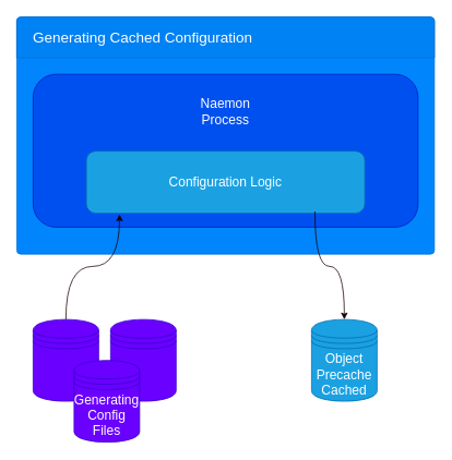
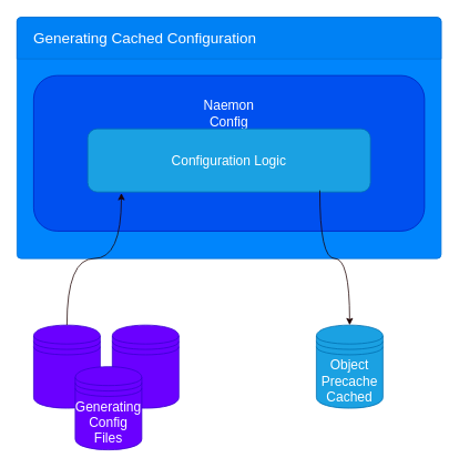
- <mxCell id="4" value="&lt;font style=&quot;font-size: 16px;&quot;&gt;Naemon&lt;/font&gt;&lt;div style=&quot;font-size: 16px;&quot;&gt;&lt;font style=&quot;font-size: 16px;&quot;&gt;Process&lt;/font&gt;&lt;/div&gt;&lt;div style=&quot;font-size: 16px;&quot;&gt;&lt;font style=&quot;font-size: 16px;&quot;&gt;&lt;br style=&quot;font-size: 16px;&quot;&gt;&lt;/font&gt;&lt;/div&gt;&lt;div style=&quot;font-size: 16px;&quot;&gt;&lt;font style=&quot;font-size: 16px;&quot;&gt;&lt;br style=&quot;font-size: 16px;&quot;&gt;&lt;/font&gt;&lt;/div&gt;&lt;div style=&quot;font-size: 16px;&quot;&gt;&lt;font style=&quot;font-size: 16px;&quot;&gt;&lt;br style=&quot;font-size: 16px;&quot;&gt;&lt;/font&gt;&lt;/div&gt;&lt;div style=&quot;font-size: 16px;&quot;&gt;&lt;font style=&quot;font-size: 16px;&quot;&gt;&lt;br style=&quot;font-size: 16px;&quot;&gt;&lt;/font&gt;&lt;/div&gt;&lt;div style=&quot;font-size: 16px;&quot;&gt;&lt;font style=&quot;font-size: 16px;&quot;&gt;&lt;br style=&quot;font-size: 16px;&quot;&gt;&lt;/font&gt;&lt;/div&gt;" style="rounded=1;whiteSpace=wrap;html=1;fillColor=#0050ef;fontColor=#ffffff;strokeColor=#001DBC;fontSize=16;" parent="2" vertex="1"><mxGeometry x="20" y="70" width="470" height="187.04" as="geometry" /></mxCell>
+ <mxCell id="4" value="&lt;font style=&quot;font-size: 16px;&quot;&gt;Naemon&lt;/font&gt;&lt;div style=&quot;font-size: 16px;&quot;&gt;&lt;font style=&quot;font-size: 16px;&quot;&gt;Config&lt;/font&gt;&lt;/div&gt;&lt;div style=&quot;font-size: 16px;&quot;&gt;&lt;font style=&quot;font-size: 16px;&quot;&gt;&lt;br style=&quot;font-size: 16px;&quot;&gt;&lt;/font&gt;&lt;/div&gt;&lt;div style=&quot;font-size: 16px;&quot;&gt;&lt;font style=&quot;font-size: 16px;&quot;&gt;&lt;br style=&quot;font-size: 16px;&quot;&gt;&lt;/font&gt;&lt;/div&gt;&lt;div style=&quot;font-size: 16px;&quot;&gt;&lt;font style=&quot;font-size: 16px;&quot;&gt;&lt;br style=&quot;font-size: 16px;&quot;&gt;&lt;/font&gt;&lt;/div&gt;&lt;div style=&quot;font-size: 16px;&quot;&gt;&lt;font style=&quot;font-size: 16px;&quot;&gt;&lt;br style=&quot;font-size: 16px;&quot;&gt;&lt;/font&gt;&lt;/div&gt;&lt;div style=&quot;font-size: 16px;&quot;&gt;&lt;font style=&quot;font-size: 16px;&quot;&gt;&lt;br style=&quot;font-size: 16px;&quot;&gt;&lt;/font&gt;&lt;/div&gt;" style="rounded=1;whiteSpace=wrap;html=1;fillColor=#0050ef;fontColor=#ffffff;strokeColor=#001DBC;fontSize=16;" parent="2" vertex="1"><mxGeometry x="20" y="70" width="470" height="187.04" as="geometry" /></mxCell>
- <mxCell id="5" value="&lt;span style=&quot;font-size: 16px;&quot;&gt;Configuration Logic&lt;/span&gt;" style="rounded=1;whiteSpace=wrap;html=1;fillColor=#1ba1e2;fontColor=#ffffff;strokeColor=#006EAF;fontSize=16;" parent="2" vertex="1"><mxGeometry x="85" y="164.0" width="340" height="76" as="geometry" /></mxCell>
+ <mxCell id="5" value="&lt;span style=&quot;font-size: 16px;&quot;&gt;Configuration Logic&lt;/span&gt;" style="rounded=1;whiteSpace=wrap;html=1;fillColor=#1ba1e2;fontColor=#ffffff;strokeColor=#006EAF;fontSize=16;" parent="2" vertex="1"><mxGeometry x="85" y="134" width="340" height="76" as="geometry" /></mxCell>
